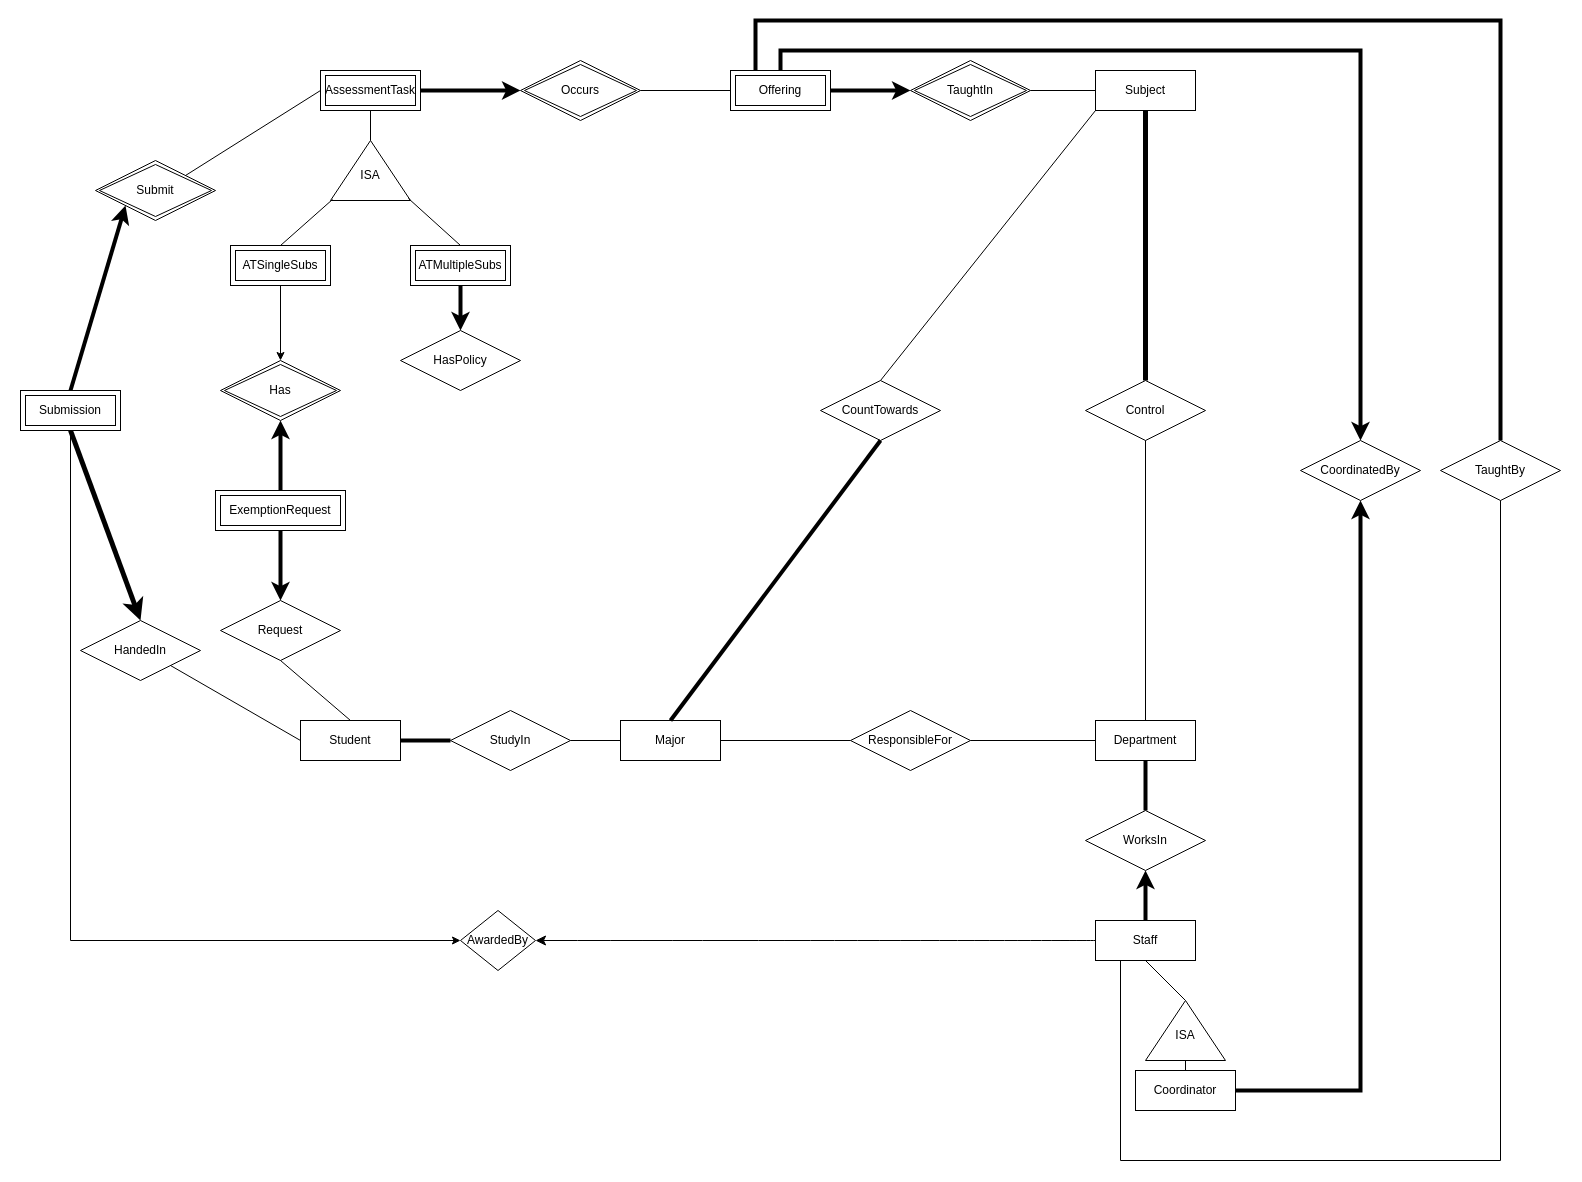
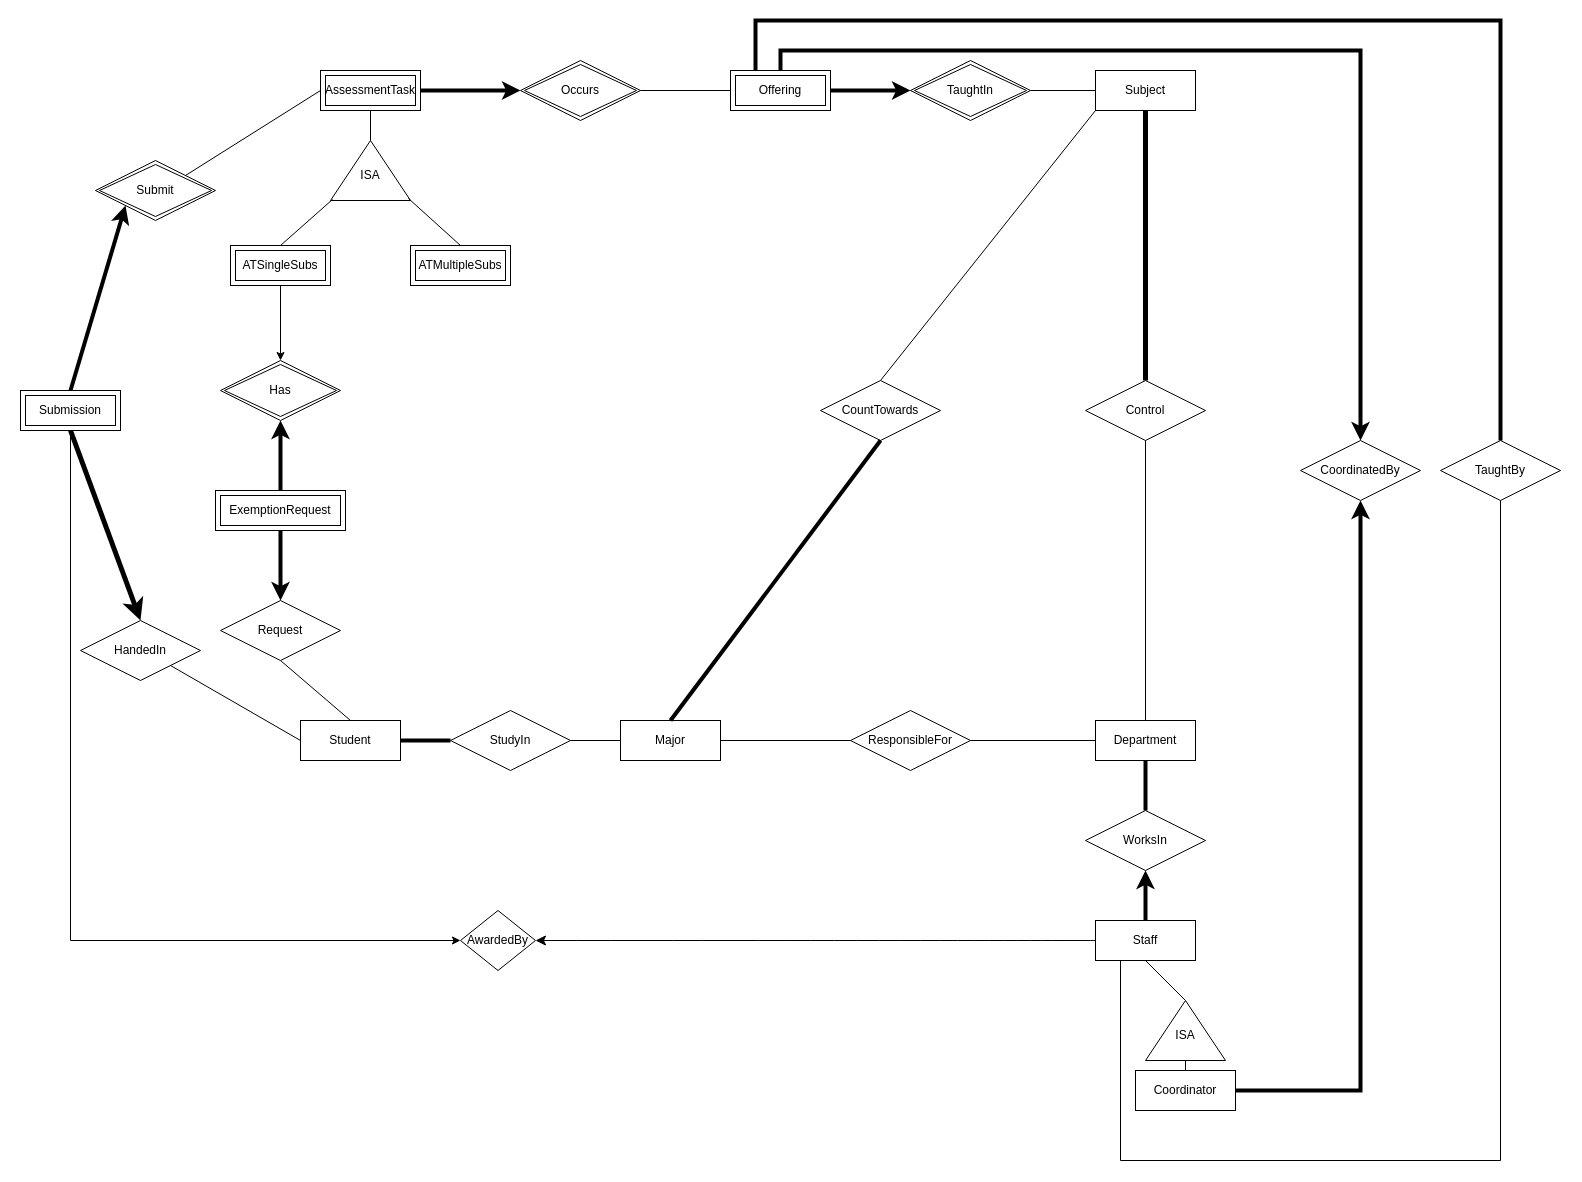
- <mxCell id="36" value="" style="endArrow=classic;html=1;rounded=0;exitX=0.5;exitY=1;exitDx=0;exitDy=0;entryX=0.5;entryY=0;entryDx=0;entryDy=0;strokeWidth=4;" parent="1" source="53" target="35" edge="1"><mxGeometry width="50" height="50" relative="1" as="geometry"><mxPoint x="460" y="290" as="sourcePoint" /><mxPoint x="620" y="290" as="targetPoint" /></mxGeometry></mxCell>
- <mxCell id="35" value="HasPolicy" style="shape=rhombus;perimeter=rhombusPerimeter;whiteSpace=wrap;html=1;align=center;" parent="1" vertex="1"><mxGeometry x="400" y="330" width="120" height="60" as="geometry" /></mxCell>
